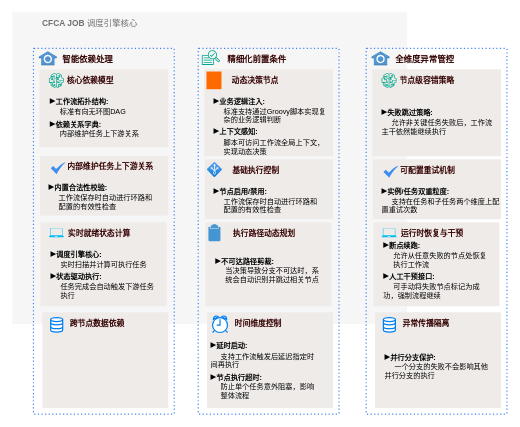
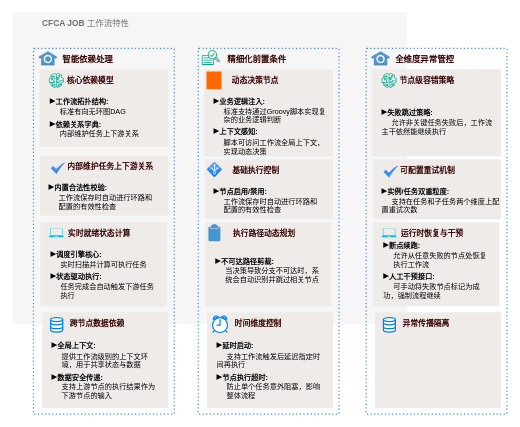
- <mxCell id="2" value="&lt;b&gt;CFCA JOB&amp;nbsp;&lt;/b&gt;调度引擎核心" style="fillColor=#F6F6F6;strokeColor=none;shadow=0;gradientColor=none;fontSize=14;align=left;spacing=10;fontColor=#717171;9E9E9E;verticalAlign=top;spacingTop=-4;fontStyle=0;spacingLeft=40;html=1;container=0;" parent="1" vertex="1"><mxGeometry x="20" y="20" width="658" height="520" as="geometry" /></mxCell>
+ <mxCell id="2" value="&lt;b&gt;CFCA JOB&amp;nbsp;&lt;/b&gt;工作流特性" style="fillColor=#F6F6F6;strokeColor=none;shadow=0;gradientColor=none;fontSize=14;align=left;spacing=10;fontColor=#717171;9E9E9E;verticalAlign=top;spacingTop=-4;fontStyle=0;spacingLeft=40;html=1;container=0;" parent="1" vertex="1"><mxGeometry x="20" y="20" width="658" height="520" as="geometry" /></mxCell>
+ <mxCell id="14" value="&lt;div style=&quot;&quot;&gt;&lt;font style=&quot;background-color: transparent; color: light-dark(rgb(0, 0, 0), rgb(255, 255, 255)); font-size: 19px;&quot;&gt;▸&lt;/font&gt;&lt;font style=&quot;background-color: transparent; color: light-dark(rgb(0, 0, 0), rgb(255, 255, 255));&quot;&gt;&lt;b&gt;全局上下文:&lt;/b&gt;&lt;br&gt;&amp;nbsp; &amp;nbsp; &amp;nbsp;提供工作流级别的上下文环&amp;nbsp; &amp;nbsp; &amp;nbsp; &amp;nbsp; &amp;nbsp; &amp;nbsp;境，用于共享状态与数据&lt;br&gt;&lt;font style=&quot;color: light-dark(rgb(0, 0, 0), rgb(255, 255, 255)); background-color: transparent; font-size: 19px;&quot;&gt;▸&lt;/font&gt;&lt;font style=&quot;color: light-dark(rgb(0, 0, 0), rgb(255, 255, 255)); background-color: transparent;&quot;&gt;&lt;b&gt;数据安全传递:&lt;/b&gt;&lt;br&gt;&amp;nbsp; &amp;nbsp; &amp;nbsp;支持上游节点的执行结果作为&amp;nbsp; &amp;nbsp; &amp;nbsp; &amp;nbsp;下游节点的输入&lt;/font&gt;&lt;/font&gt;&lt;/div&gt;" style="text;strokeColor=none;align=left;fillColor=none;html=1;verticalAlign=middle;whiteSpace=wrap;rounded=0;" vertex="1" parent="1"><mxGeometry x="84.18" y="560" width="182.93" height="110" as="geometry" /></mxCell>
- <mxCell id="21" value="&lt;div style=&quot;&quot;&gt;&lt;font style=&quot;background-color: transparent; color: light-dark(rgb(0, 0, 0), rgb(255, 255, 255)); font-size: 19px;&quot;&gt;▸&lt;/font&gt;&lt;span style=&quot;background-color: transparent;&quot;&gt;&lt;b&gt;延时启动&lt;/b&gt;&lt;/span&gt;&lt;b style=&quot;background-color: transparent; color: light-dark(rgb(0, 0, 0), rgb(255, 255, 255));&quot;&gt;:&lt;/b&gt;&lt;/div&gt;&lt;div style=&quot;&quot;&gt;&lt;font style=&quot;background-color: transparent; color: light-dark(rgb(0, 0, 0), rgb(255, 255, 255));&quot;&gt;&amp;nbsp; &amp;nbsp; &amp;nbsp;支持工作流触发后延迟指定时间再执行&lt;br&gt;&lt;font style=&quot;color: light-dark(rgb(0, 0, 0), rgb(255, 255, 255)); background-color: transparent; font-size: 19px;&quot;&gt;▸&lt;/font&gt;&lt;/font&gt;&lt;span style=&quot;background-color: transparent;&quot;&gt;&lt;b&gt;节点执行超时&lt;/b&gt;&lt;/span&gt;&lt;b style=&quot;background-color: transparent; color: light-dark(rgb(0, 0, 0), rgb(255, 255, 255));&quot;&gt;:&lt;/b&gt;&lt;/div&gt;&lt;div style=&quot;&quot;&gt;&lt;font style=&quot;background-color: transparent; color: light-dark(rgb(0, 0, 0), rgb(255, 255, 255));&quot;&gt;&lt;font style=&quot;color: light-dark(rgb(0, 0, 0), rgb(255, 255, 255)); background-color: transparent;&quot;&gt;&amp;nbsp; &amp;nbsp; &amp;nbsp;防止单个任务意外阻塞，影响&amp;nbsp; &amp;nbsp; &amp;nbsp; &amp;nbsp;整体流程&lt;/font&gt;&lt;/font&gt;&lt;/div&gt;" style="text;strokeColor=none;align=left;fillColor=none;html=1;verticalAlign=middle;whiteSpace=wrap;rounded=0;" vertex="1" parent="1"><mxGeometry x="348.93" y="560" width="182.93" height="110" as="geometry" /></mxCell>
+ <mxCell id="21" value="&lt;div style=&quot;&quot;&gt;&lt;font style=&quot;background-color: transparent; color: light-dark(rgb(0, 0, 0), rgb(255, 255, 255)); font-size: 19px;&quot;&gt;▸&lt;/font&gt;&lt;span style=&quot;background-color: transparent;&quot;&gt;&lt;b&gt;延时启动&lt;/b&gt;&lt;/span&gt;&lt;b style=&quot;background-color: transparent; color: light-dark(rgb(0, 0, 0), rgb(255, 255, 255));&quot;&gt;:&lt;/b&gt;&lt;/div&gt;&lt;div style=&quot;&quot;&gt;&lt;font style=&quot;background-color: transparent; color: light-dark(rgb(0, 0, 0), rgb(255, 255, 255));&quot;&gt;&amp;nbsp; &amp;nbsp; &amp;nbsp;支持工作流触发后延迟指定时间再执行&lt;br&gt;&lt;font style=&quot;color: light-dark(rgb(0, 0, 0), rgb(255, 255, 255)); background-color: transparent; font-size: 19px;&quot;&gt;▸&lt;/font&gt;&lt;/font&gt;&lt;span style=&quot;background-color: transparent;&quot;&gt;&lt;b&gt;节点执行超时&lt;/b&gt;&lt;/span&gt;&lt;b style=&quot;background-color: transparent; color: light-dark(rgb(0, 0, 0), rgb(255, 255, 255));&quot;&gt;:&lt;/b&gt;&lt;/div&gt;&lt;div style=&quot;&quot;&gt;&lt;font style=&quot;background-color: transparent; color: light-dark(rgb(0, 0, 0), rgb(255, 255, 255));&quot;&gt;&lt;font style=&quot;color: light-dark(rgb(0, 0, 0), rgb(255, 255, 255)); background-color: transparent;&quot;&gt;&amp;nbsp; &amp;nbsp; &amp;nbsp;防止单个任务意外阻塞，影响&amp;nbsp; &amp;nbsp; &amp;nbsp; &amp;nbsp;整体流程&lt;/font&gt;&lt;/font&gt;&lt;/div&gt;" style="text;strokeColor=none;align=left;fillColor=none;html=1;verticalAlign=middle;whiteSpace=wrap;rounded=0;" vertex="1" parent="1"><mxGeometry x="358.93" y="560" width="182.93" height="110" as="geometry" /></mxCell>
- <mxCell id="31" value="&lt;div style=&quot;&quot;&gt;&lt;font style=&quot;background-color: transparent; color: light-dark(rgb(0, 0, 0), rgb(255, 255, 255)); font-size: 19px;&quot;&gt;▸&lt;/font&gt;&lt;span style=&quot;background-color: transparent;&quot;&gt;&lt;b&gt;并行分支保护&lt;/b&gt;&lt;b style=&quot;color: light-dark(rgb(0, 0, 0), rgb(255, 255, 255));&quot;&gt;:&lt;/b&gt;&lt;/span&gt;&lt;/div&gt;&lt;div style=&quot;&quot;&gt;&lt;font style=&quot;background-color: transparent; color: light-dark(rgb(0, 0, 0), rgb(255, 255, 255));&quot;&gt;&amp;nbsp; &amp;nbsp; &amp;nbsp;一个分支的失败不会影响其他并行分支的执行&lt;br&gt;&lt;br&gt;&lt;/font&gt;&lt;/div&gt;" style="text;strokeColor=none;align=left;fillColor=none;html=1;verticalAlign=middle;whiteSpace=wrap;rounded=0;" vertex="1" parent="1"><mxGeometry x="638.93" y="560" width="182.93" height="110" as="geometry" /></mxCell>
